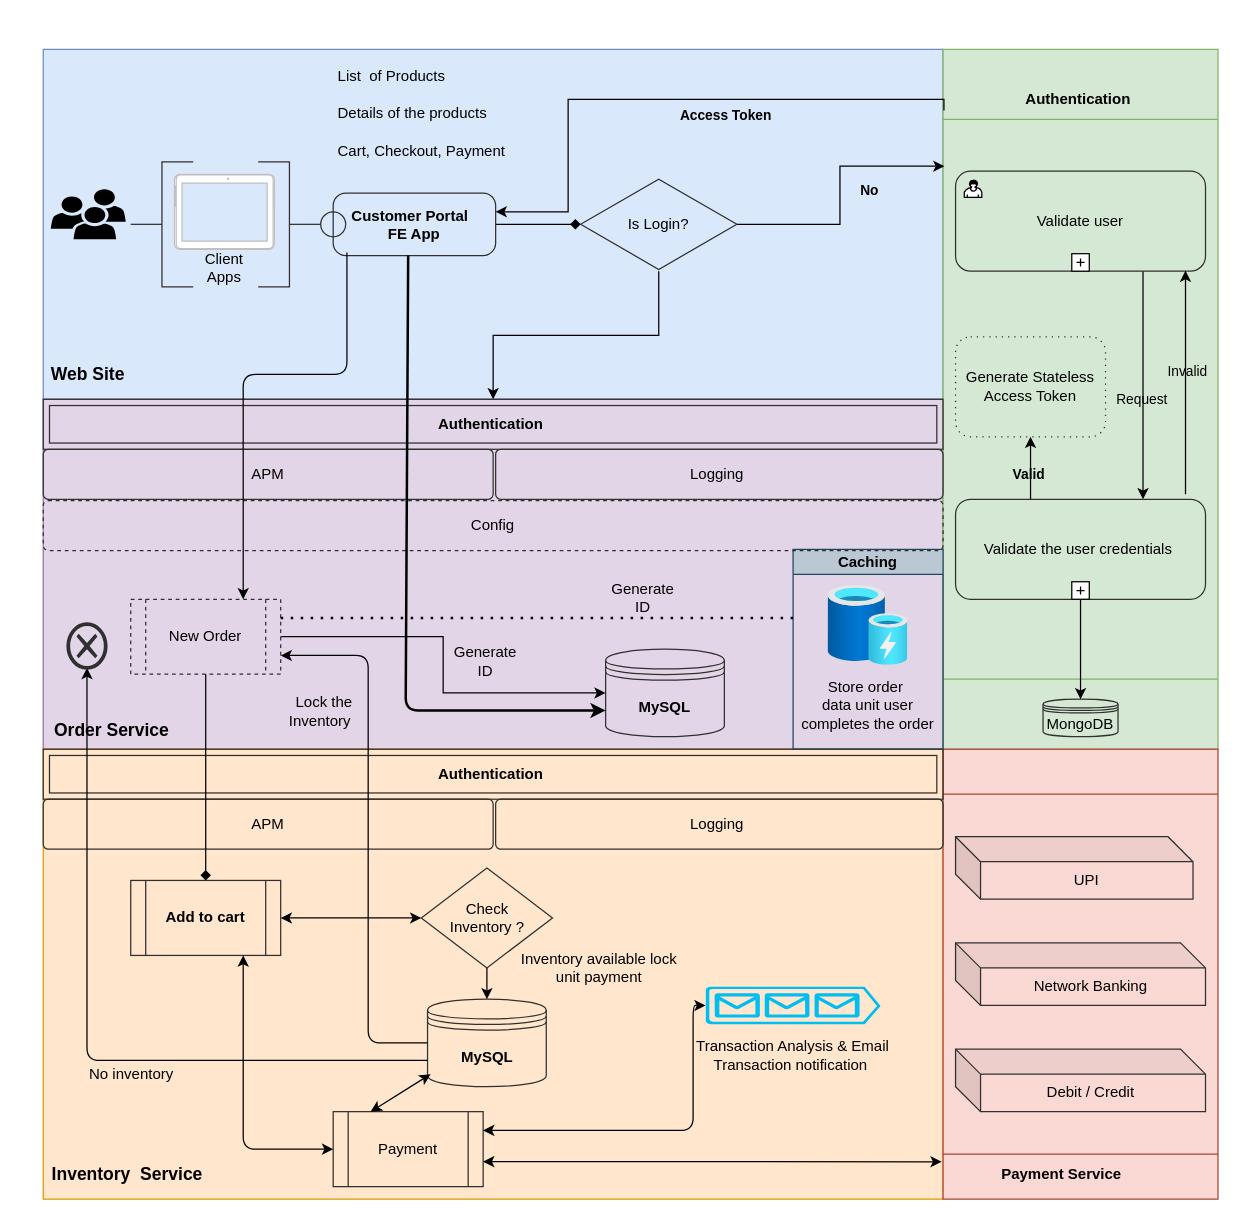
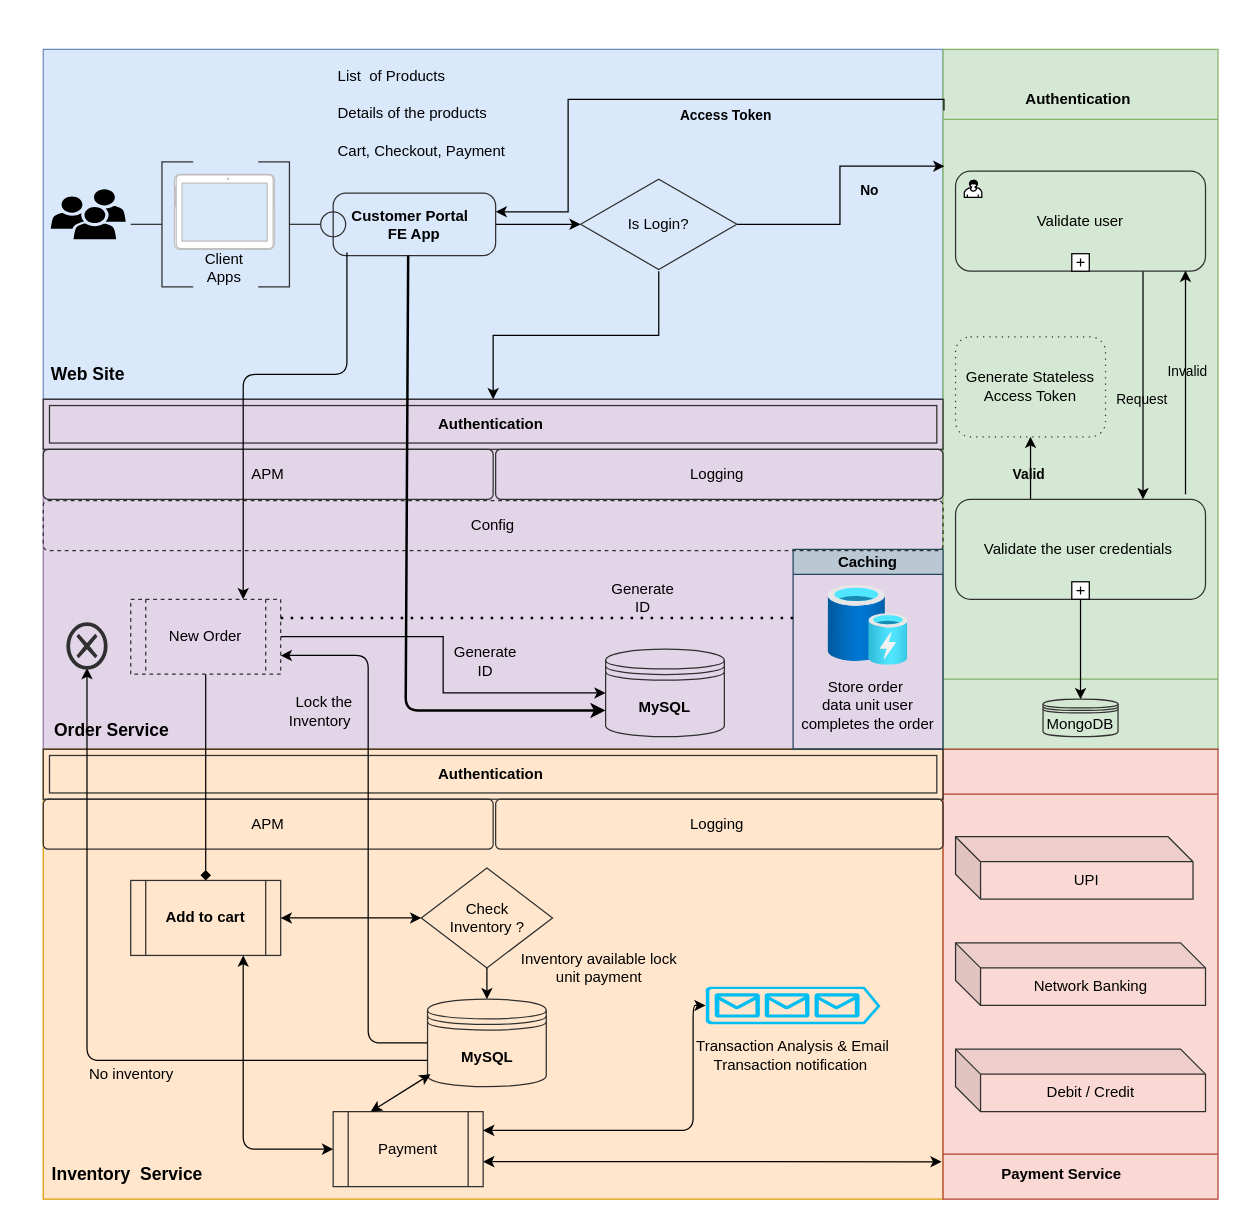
- <mxCell id="11" value="" style="edgeStyle=orthogonalEdgeStyle;rounded=0;orthogonalLoop=1;jettySize=auto;html=1;fontColor=#000000;strokeColor=#000000;endArrow=diamond;" edge="1" parent="1" source="12" target="16"><mxGeometry relative="1" as="geometry" /></mxCell>
+ <mxCell id="11" value="" style="edgeStyle=orthogonalEdgeStyle;rounded=0;orthogonalLoop=1;jettySize=auto;html=1;fontColor=#000000;strokeColor=#000000;" edge="1" parent="1" source="12" target="16"><mxGeometry relative="1" as="geometry" /></mxCell>
